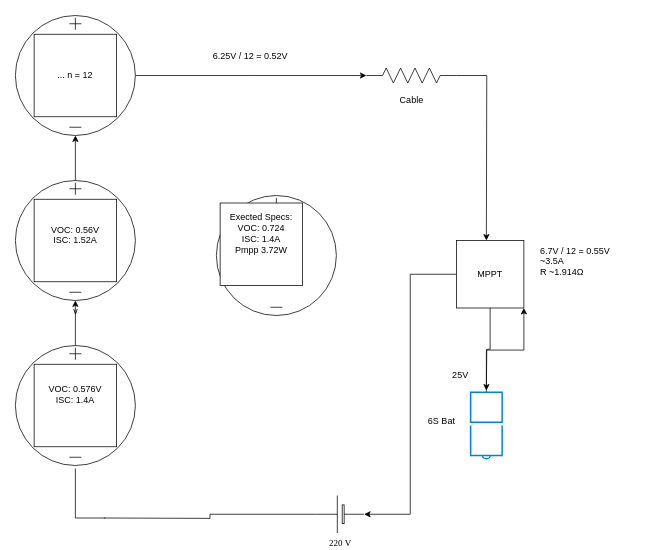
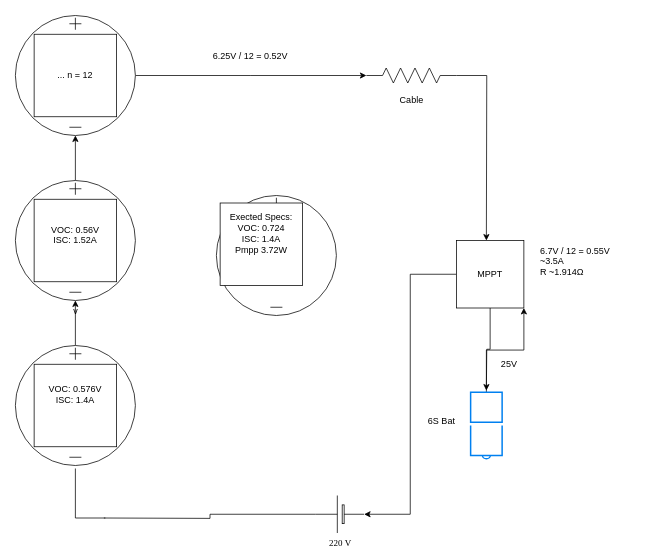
- <mxCell id="21" value="25V" style="text;html=1;align=center;verticalAlign=middle;resizable=0;points=[];autosize=1;strokeColor=none;fillColor=none;" vertex="1" parent="1"><mxGeometry x="593" y="485" width="40" height="30" as="geometry" /></mxCell>
+ <mxCell id="21" value="25V" style="text;html=1;align=center;verticalAlign=middle;resizable=0;points=[];autosize=1;strokeColor=none;fillColor=none;" vertex="1" parent="1"><mxGeometry x="658" y="470" width="40" height="30" as="geometry" /></mxCell>
